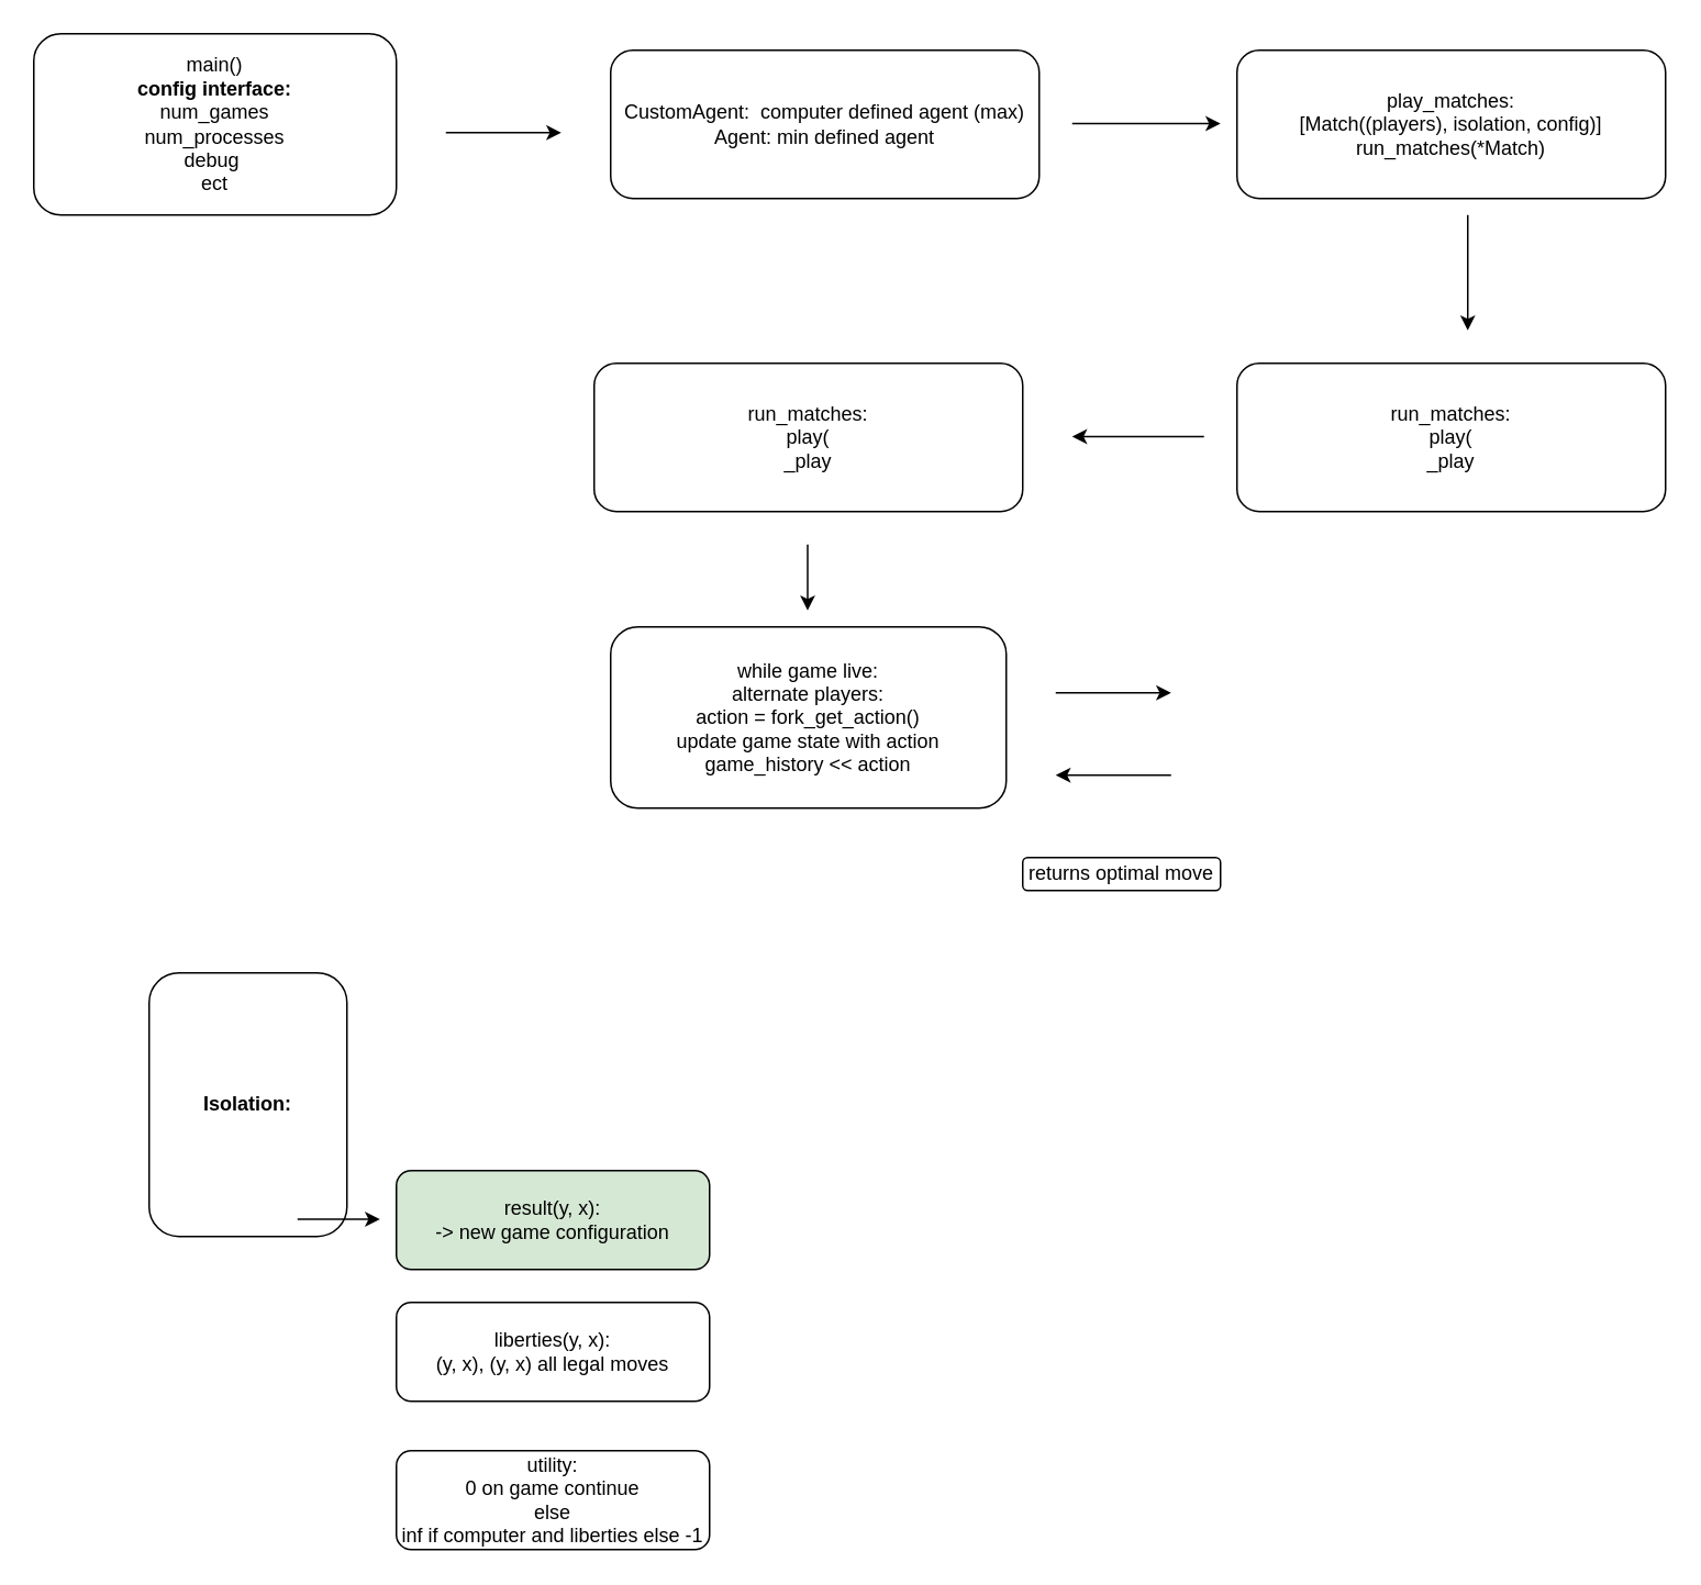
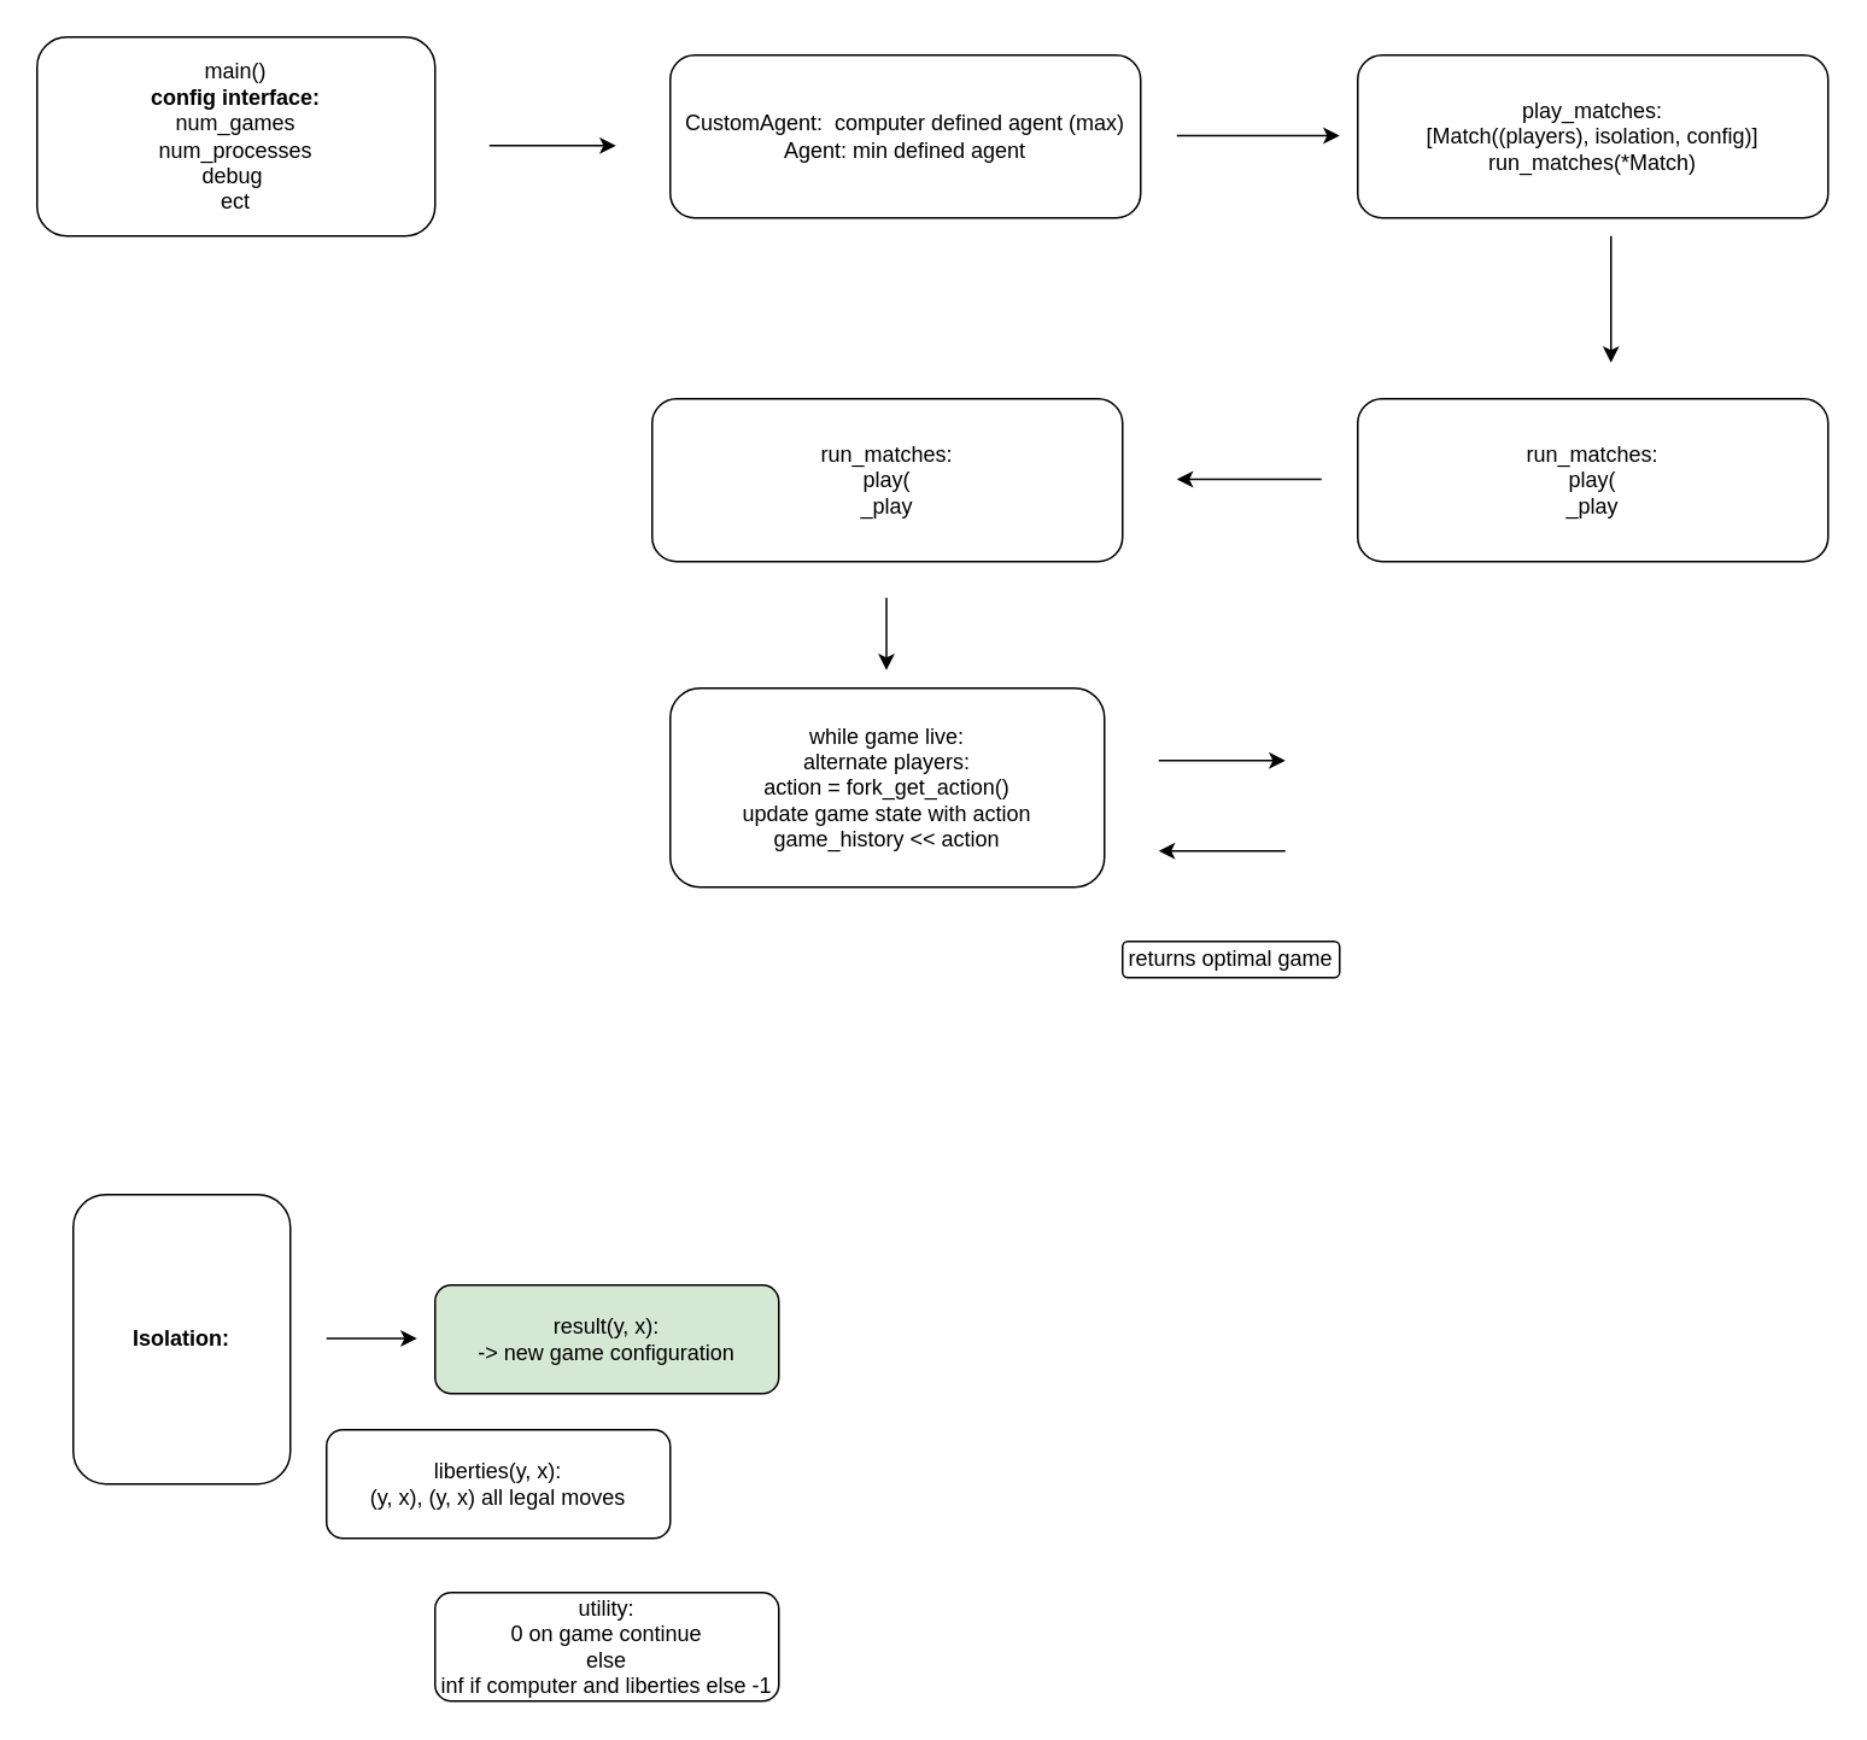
- <mxCell id="15" value="returns optimal move" style="rounded=1;whiteSpace=wrap;html=1;" vertex="1" parent="1"><mxGeometry x="620" y="520" width="120" height="20" as="geometry" /></mxCell>
+ <mxCell id="15" value="returns optimal game" style="rounded=1;whiteSpace=wrap;html=1;" vertex="1" parent="1"><mxGeometry x="620" y="520" width="120" height="20" as="geometry" /></mxCell>
- <mxCell id="16" value="&lt;b&gt;Isolation:&lt;/b&gt;" style="rounded=1;whiteSpace=wrap;html=1;" vertex="1" parent="1"><mxGeometry x="90" y="590" width="120" height="160" as="geometry" /></mxCell>
+ <mxCell id="16" value="&lt;b&gt;Isolation:&lt;/b&gt;" style="rounded=1;whiteSpace=wrap;html=1;" vertex="1" parent="1"><mxGeometry x="40" y="660" width="120" height="160" as="geometry" /></mxCell>
- <mxCell id="19" value="liberties(y, x):&lt;br&gt;(y, x), (y, x) all legal moves" style="rounded=1;whiteSpace=wrap;html=1;" vertex="1" parent="1"><mxGeometry x="240" y="790" width="190" height="60" as="geometry" /></mxCell>
+ <mxCell id="19" value="liberties(y, x):&lt;br&gt;(y, x), (y, x) all legal moves" style="rounded=1;whiteSpace=wrap;html=1;" vertex="1" parent="1"><mxGeometry x="180" y="790" width="190" height="60" as="geometry" /></mxCell>
